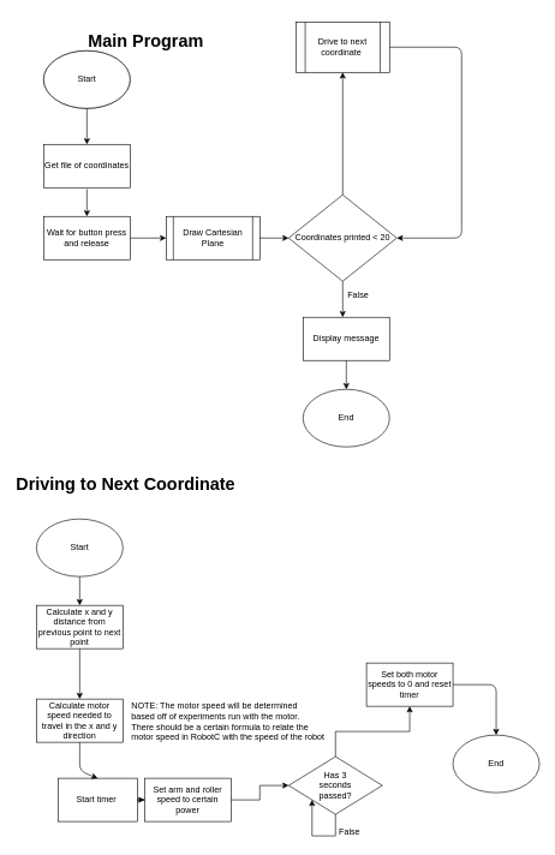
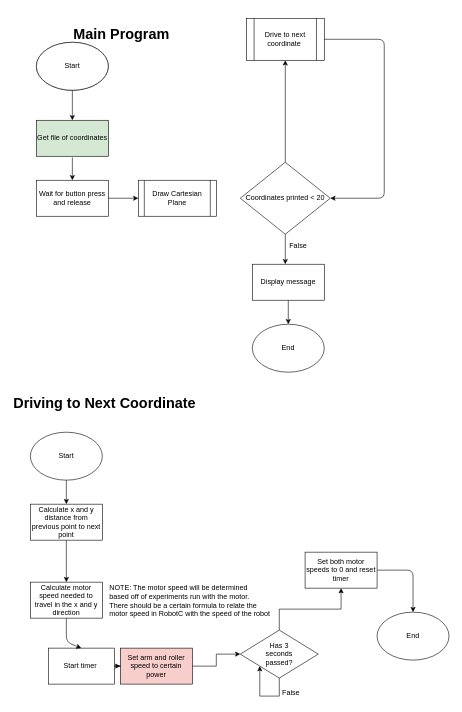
- <mxCell id="5" value="Get file of coordinates" style="rounded=0;whiteSpace=wrap;html=1;" parent="1" vertex="1"><mxGeometry x="60" y="200" width="120" height="60" as="geometry" /></mxCell>
+ <mxCell id="5" value="Get file of coordinates" style="rounded=0;whiteSpace=wrap;html=1;fillColor=#d5e8d4;" parent="1" vertex="1"><mxGeometry x="60" y="200" width="120" height="60" as="geometry" /></mxCell>
- <mxCell id="13" value="" style="endArrow=classic;html=1;exitX=1;exitY=0.5;exitDx=0;exitDy=0;entryX=0;entryY=0.5;entryDx=0;entryDy=0;" parent="1" source="9" target="12" edge="1"><mxGeometry width="50" height="50" relative="1" as="geometry"><mxPoint x="350" y="350" as="sourcePoint" /><mxPoint x="400" y="300" as="targetPoint" /></mxGeometry></mxCell>
- <mxCell id="34" value="Set arm and roller speed to certain power" style="rounded=0;whiteSpace=wrap;html=1;" parent="1" vertex="1"><mxGeometry x="200" y="1080" width="120" height="60" as="geometry" /></mxCell>
+ <mxCell id="34" value="Set arm and roller speed to certain power" style="rounded=0;whiteSpace=wrap;html=1;fillColor=#f8cecc;" parent="1" vertex="1"><mxGeometry x="200" y="1080" width="120" height="60" as="geometry" /></mxCell>
